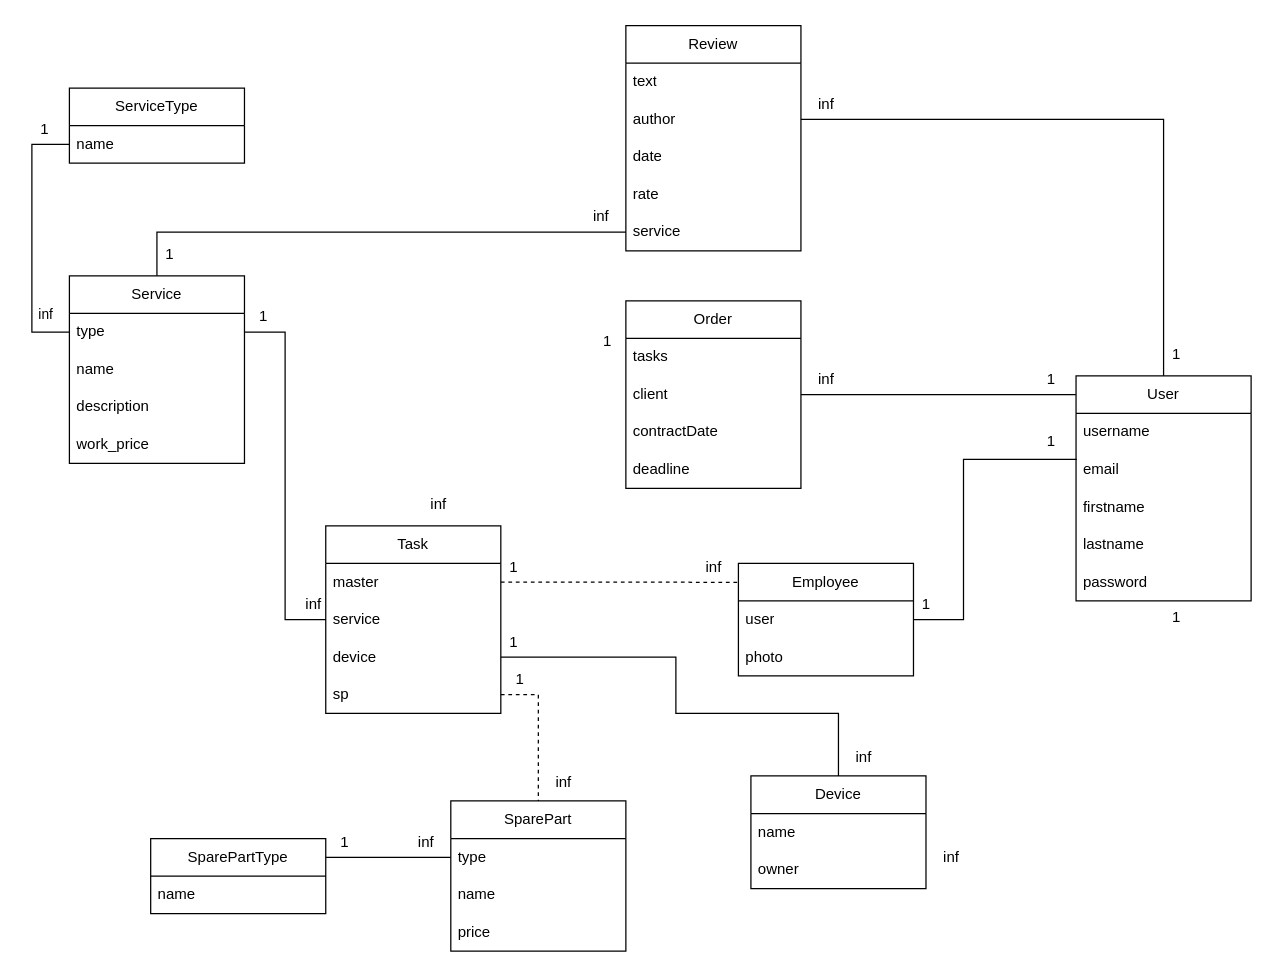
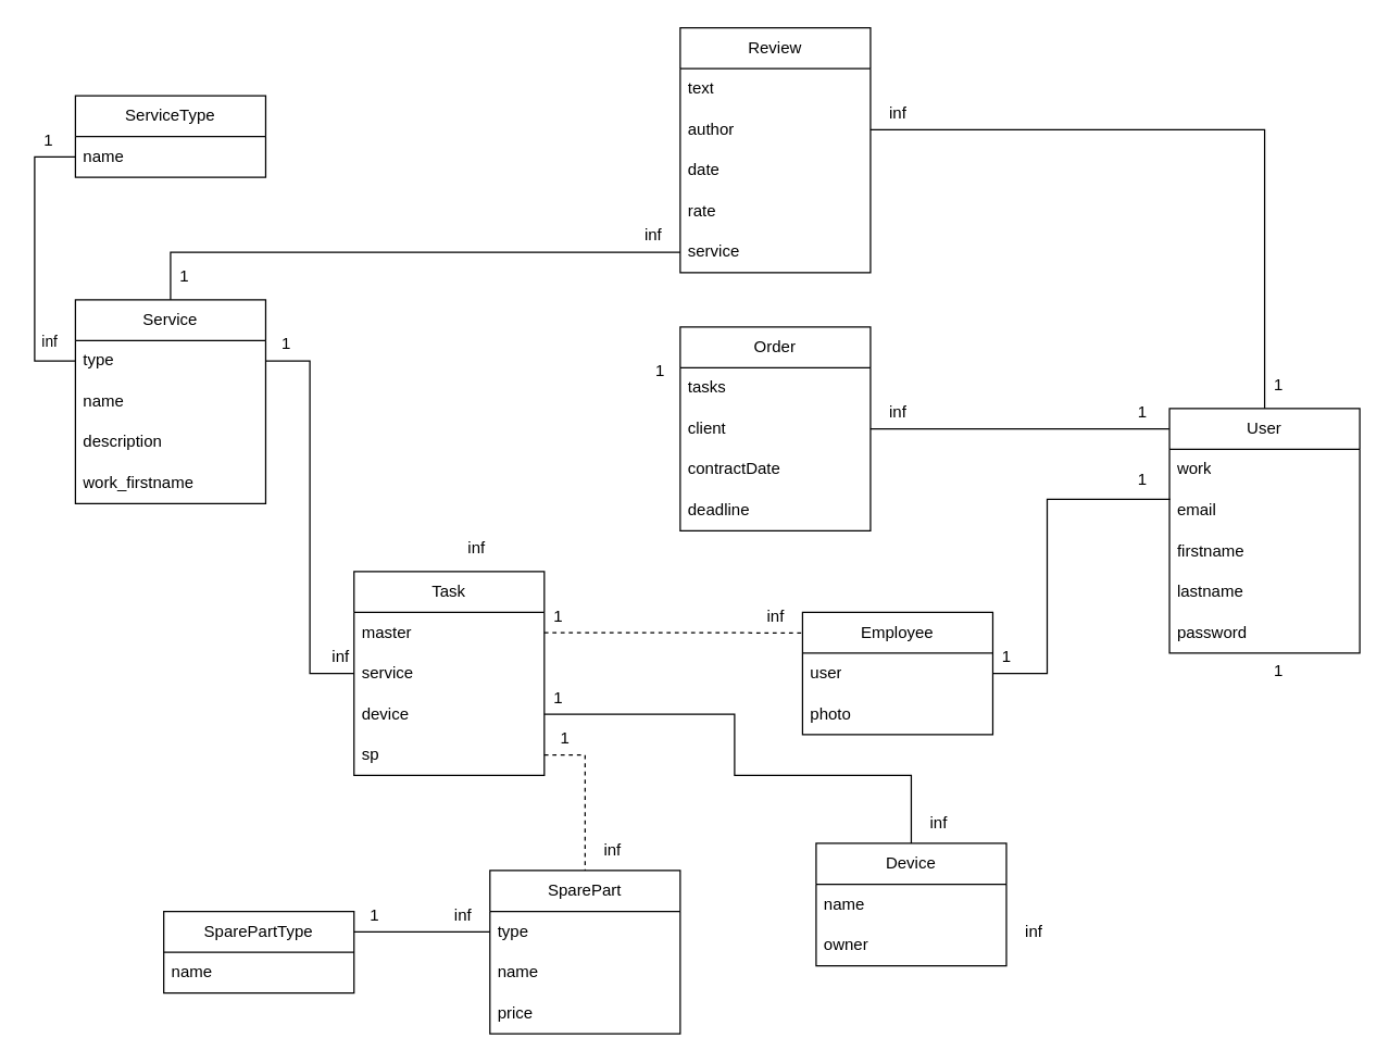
- <mxCell id="7" value="username" style="text;strokeColor=none;fillColor=none;align=left;verticalAlign=middle;spacingLeft=4;spacingRight=4;overflow=hidden;points=[[0,0.5],[1,0.5]];portConstraint=eastwest;rotatable=0;whiteSpace=wrap;html=1;" vertex="1" parent="6"><mxGeometry y="30" width="140" height="30" as="geometry" /></mxCell>
+ <mxCell id="7" value="work" style="text;strokeColor=none;fillColor=none;align=left;verticalAlign=middle;spacingLeft=4;spacingRight=4;overflow=hidden;points=[[0,0.5],[1,0.5]];portConstraint=eastwest;rotatable=0;whiteSpace=wrap;html=1;" vertex="1" parent="6"><mxGeometry y="30" width="140" height="30" as="geometry" /></mxCell>
- <mxCell id="23" value="work_price" style="text;strokeColor=none;fillColor=none;align=left;verticalAlign=middle;spacingLeft=4;spacingRight=4;overflow=hidden;points=[[0,0.5],[1,0.5]];portConstraint=eastwest;rotatable=0;whiteSpace=wrap;html=1;" vertex="1" parent="19"><mxGeometry y="120" width="140" height="30" as="geometry" /></mxCell>
+ <mxCell id="23" value="work_firstname" style="text;strokeColor=none;fillColor=none;align=left;verticalAlign=middle;spacingLeft=4;spacingRight=4;overflow=hidden;points=[[0,0.5],[1,0.5]];portConstraint=eastwest;rotatable=0;whiteSpace=wrap;html=1;" vertex="1" parent="19"><mxGeometry y="120" width="140" height="30" as="geometry" /></mxCell>
